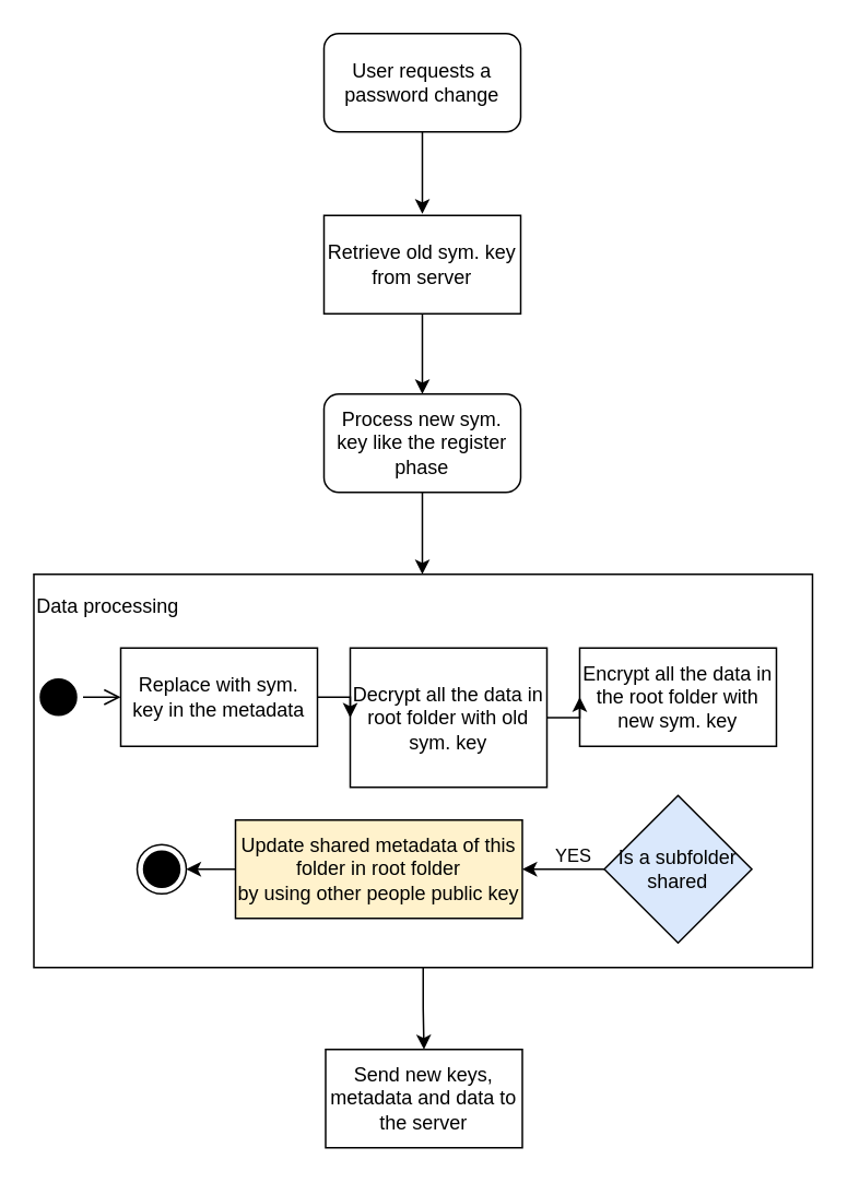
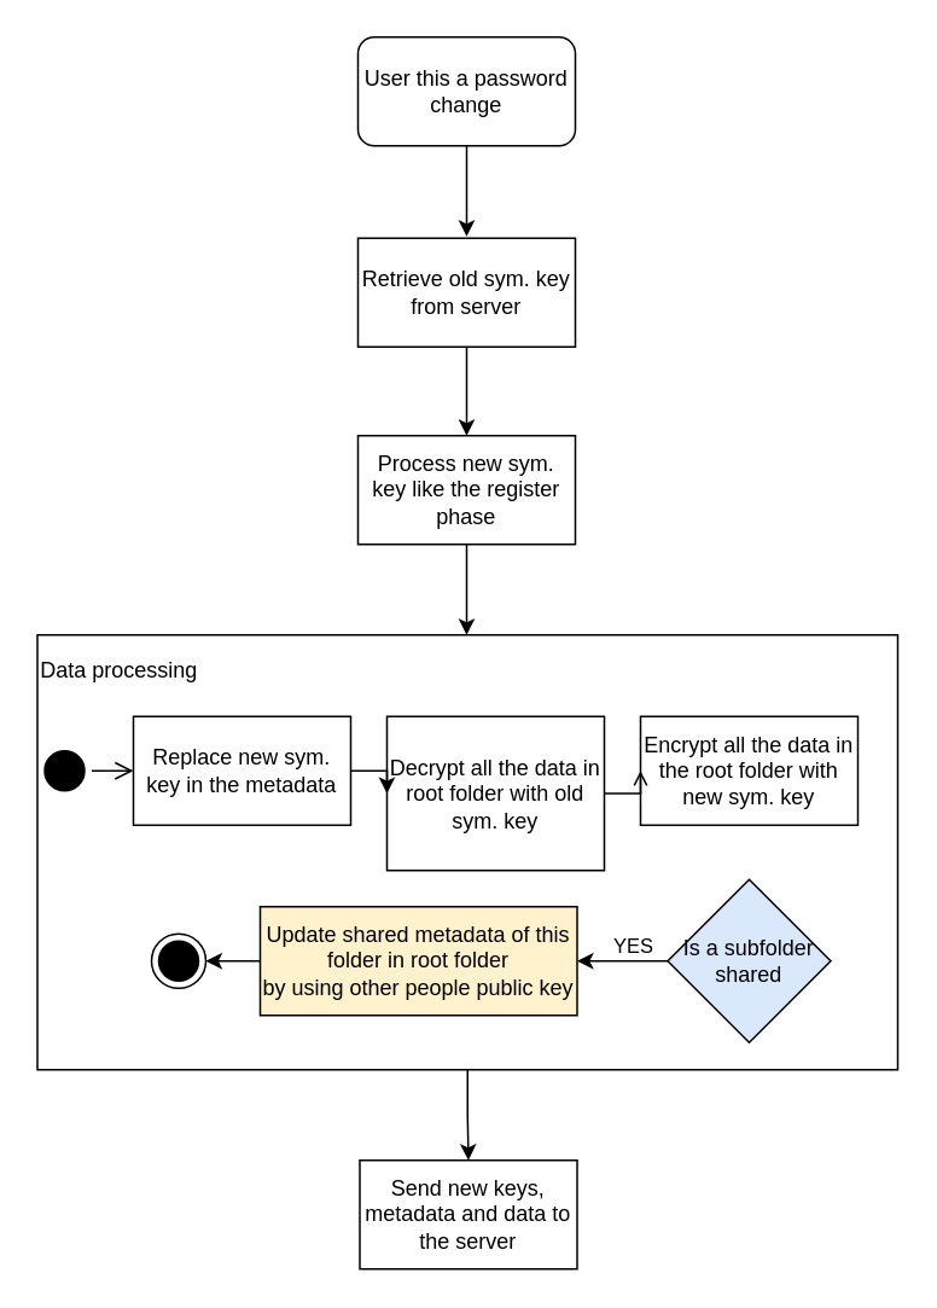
- <mxCell id="3" value="User requests a password change" style="rounded=1;whiteSpace=wrap;html=1;" parent="1" vertex="1"><mxGeometry x="197" y="20" width="120" height="60" as="geometry" /></mxCell>
+ <mxCell id="3" value="User this a password change" style="rounded=1;whiteSpace=wrap;html=1;" parent="1" vertex="1"><mxGeometry x="197" y="20" width="120" height="60" as="geometry" /></mxCell>
- <mxCell id="7" value="Process new sym. key like the register phase" style="whiteSpace=wrap;html=1;rounded=1;" parent="1" vertex="1"><mxGeometry x="197" y="240" width="120" height="60" as="geometry" /></mxCell>
+ <mxCell id="7" value="Process new sym. key like the register phase" style="rounded=0;whiteSpace=wrap;html=1;" parent="1" vertex="1"><mxGeometry x="197" y="240" width="120" height="60" as="geometry" /></mxCell>
- <mxCell id="12" value="Replace with sym. key in the metadata" style="rounded=0;whiteSpace=wrap;html=1;" parent="10" vertex="1"><mxGeometry x="53" y="45" width="120" height="60" as="geometry" /></mxCell>
+ <mxCell id="12" value="Replace new sym. key in the metadata" style="rounded=0;whiteSpace=wrap;html=1;" parent="10" vertex="1"><mxGeometry x="53" y="45" width="120" height="60" as="geometry" /></mxCell>
- <mxCell id="16" value="" style="edgeStyle=orthogonalEdgeStyle;rounded=0;orthogonalLoop=1;jettySize=auto;html=1;" parent="10" source="13" target="15" edge="1"><mxGeometry relative="1" as="geometry" /></mxCell>
+ <mxCell id="16" value="" style="edgeStyle=orthogonalEdgeStyle;rounded=0;orthogonalLoop=1;jettySize=auto;html=1;endArrow=open;" parent="10" source="13" target="15" edge="1"><mxGeometry relative="1" as="geometry" /></mxCell>
